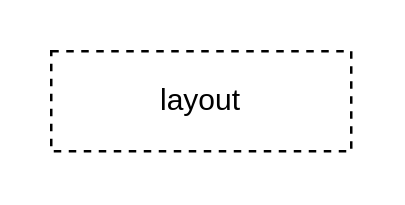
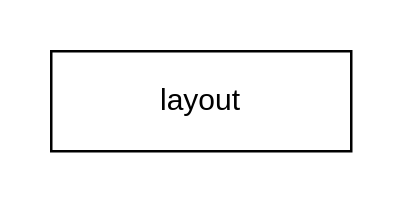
- <mxCell id="2" value="layout" style="rounded=0;whiteSpace=wrap;html=1;dashed=1;" vertex="1" parent="1"><mxGeometry x="20" y="20" width="120" height="40" as="geometry" /></mxCell>
+ <mxCell id="2" value="layout" style="rounded=0;whiteSpace=wrap;html=1;" vertex="1" parent="1"><mxGeometry x="20" y="20" width="120" height="40" as="geometry" /></mxCell>
